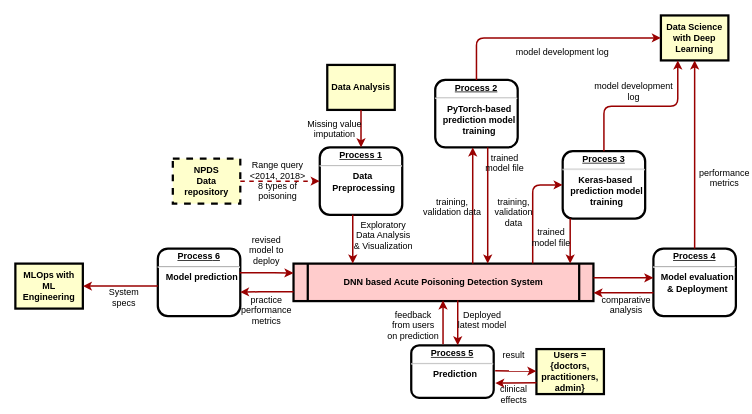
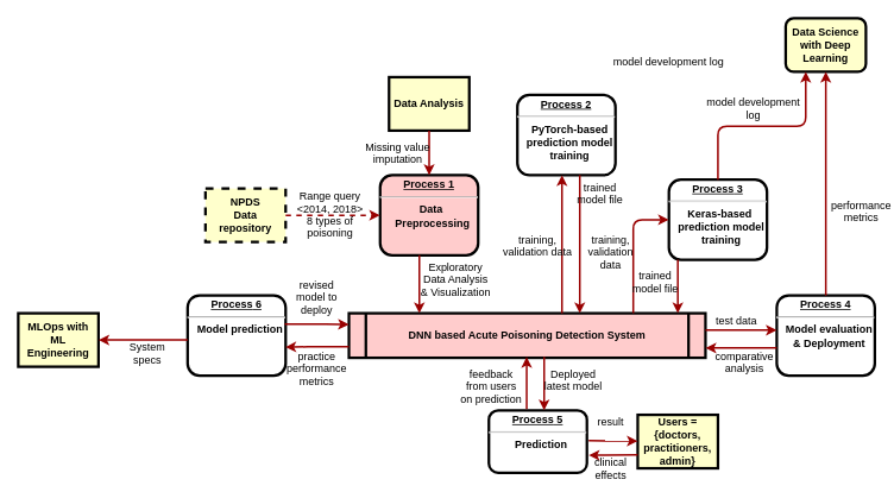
- <mxCell id="25" value="" style="edgeStyle=elbowEdgeStyle;elbow=horizontal;strokeColor=#990000;strokeWidth=2" parent="1" source="6" target="10" edge="1"><mxGeometry width="100" height="100" relative="1" as="geometry"><mxPoint x="450" y="140" as="sourcePoint" /><mxPoint x="550" y="40" as="targetPoint" /><Array as="points"><mxPoint x="635" y="100" /></Array></mxGeometry></mxCell>
- <mxCell id="10" value="Data Science with Deep Learning" style="whiteSpace=wrap;align=center;verticalAlign=middle;fontStyle=1;strokeWidth=3;fillColor=#FFFFCC" parent="1" vertex="1"><mxGeometry x="881" y="20" width="90" height="60" as="geometry" /></mxCell>
+ <mxCell id="10" value="Data Science with Deep Learning" style="whiteSpace=wrap;align=center;verticalAlign=middle;fontStyle=1;strokeWidth=3;fillColor=#FFFFCC;rounded=1;" parent="1" vertex="1"><mxGeometry x="881" y="20" width="90" height="60" as="geometry" /></mxCell>
- <mxCell id="2" value="&lt;p style=&quot;margin: 0px ; margin-top: 4px ; text-align: center ; text-decoration: underline&quot;&gt;&lt;strong&gt;Process 1&lt;br&gt;&lt;/strong&gt;&lt;/p&gt;&lt;hr&gt;&lt;p style=&quot;margin: 0px ; margin-left: 8px&quot;&gt;Data&amp;nbsp;&lt;/p&gt;&lt;p style=&quot;margin: 0px ; margin-left: 8px&quot;&gt;Preprocessing&lt;/p&gt;" style="verticalAlign=middle;align=center;overflow=fill;fontSize=12;fontFamily=Helvetica;html=1;rounded=1;fontStyle=1;strokeWidth=3;fillColor=#FFFFFF;" parent="1" vertex="1"><mxGeometry x="426" y="196" width="110" height="90" as="geometry" /></mxCell>
+ <mxCell id="2" value="&lt;p style=&quot;margin: 0px ; margin-top: 4px ; text-align: center ; text-decoration: underline&quot;&gt;&lt;strong&gt;Process 1&lt;br&gt;&lt;/strong&gt;&lt;/p&gt;&lt;hr&gt;&lt;p style=&quot;margin: 0px ; margin-left: 8px&quot;&gt;Data&amp;nbsp;&lt;/p&gt;&lt;p style=&quot;margin: 0px ; margin-left: 8px&quot;&gt;Preprocessing&lt;/p&gt;" style="verticalAlign=middle;align=center;overflow=fill;fontSize=12;fontFamily=Helvetica;html=1;rounded=1;fontStyle=1;strokeWidth=3;fillColor=#ffcccc;" parent="1" vertex="1"><mxGeometry x="426" y="196" width="110" height="90" as="geometry" /></mxCell>
+ <mxCell id="33" value="test data" style="text;spacingTop=-5;align=center" parent="1" vertex="1"><mxGeometry x="811" y="351" width="30" height="20" as="geometry" /></mxCell>
